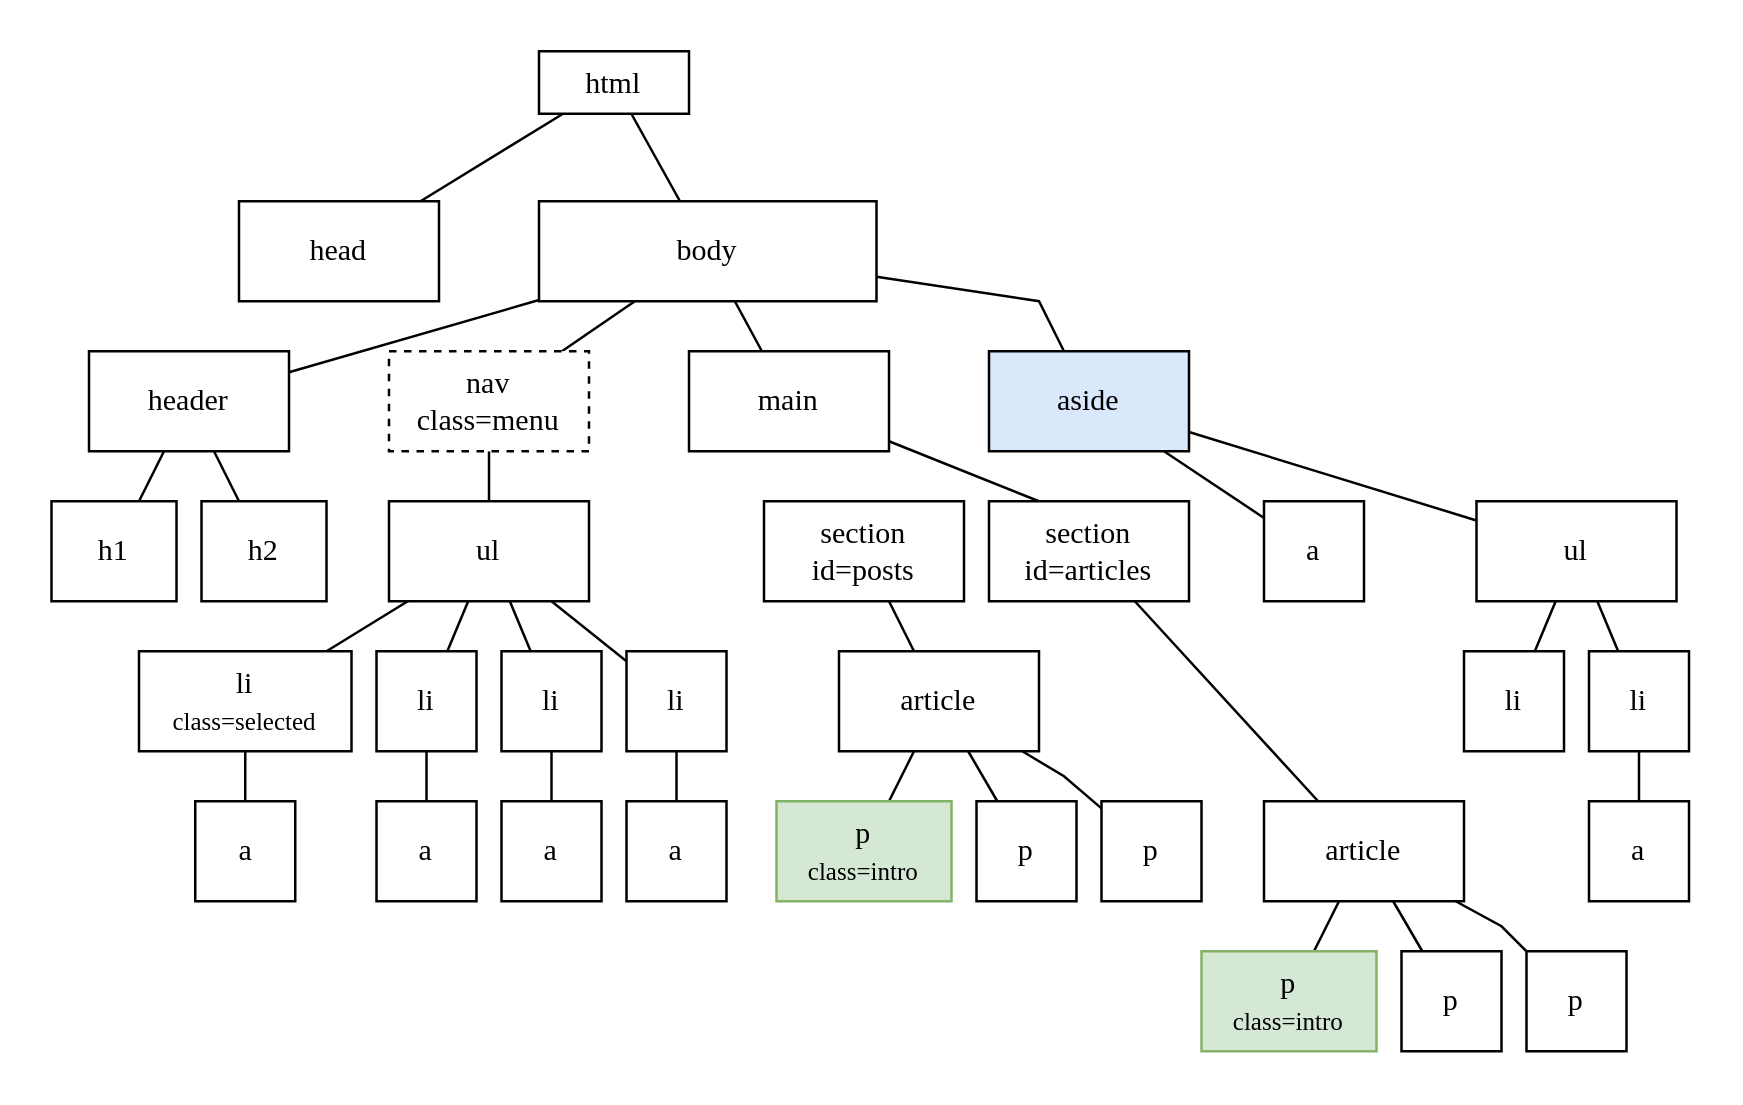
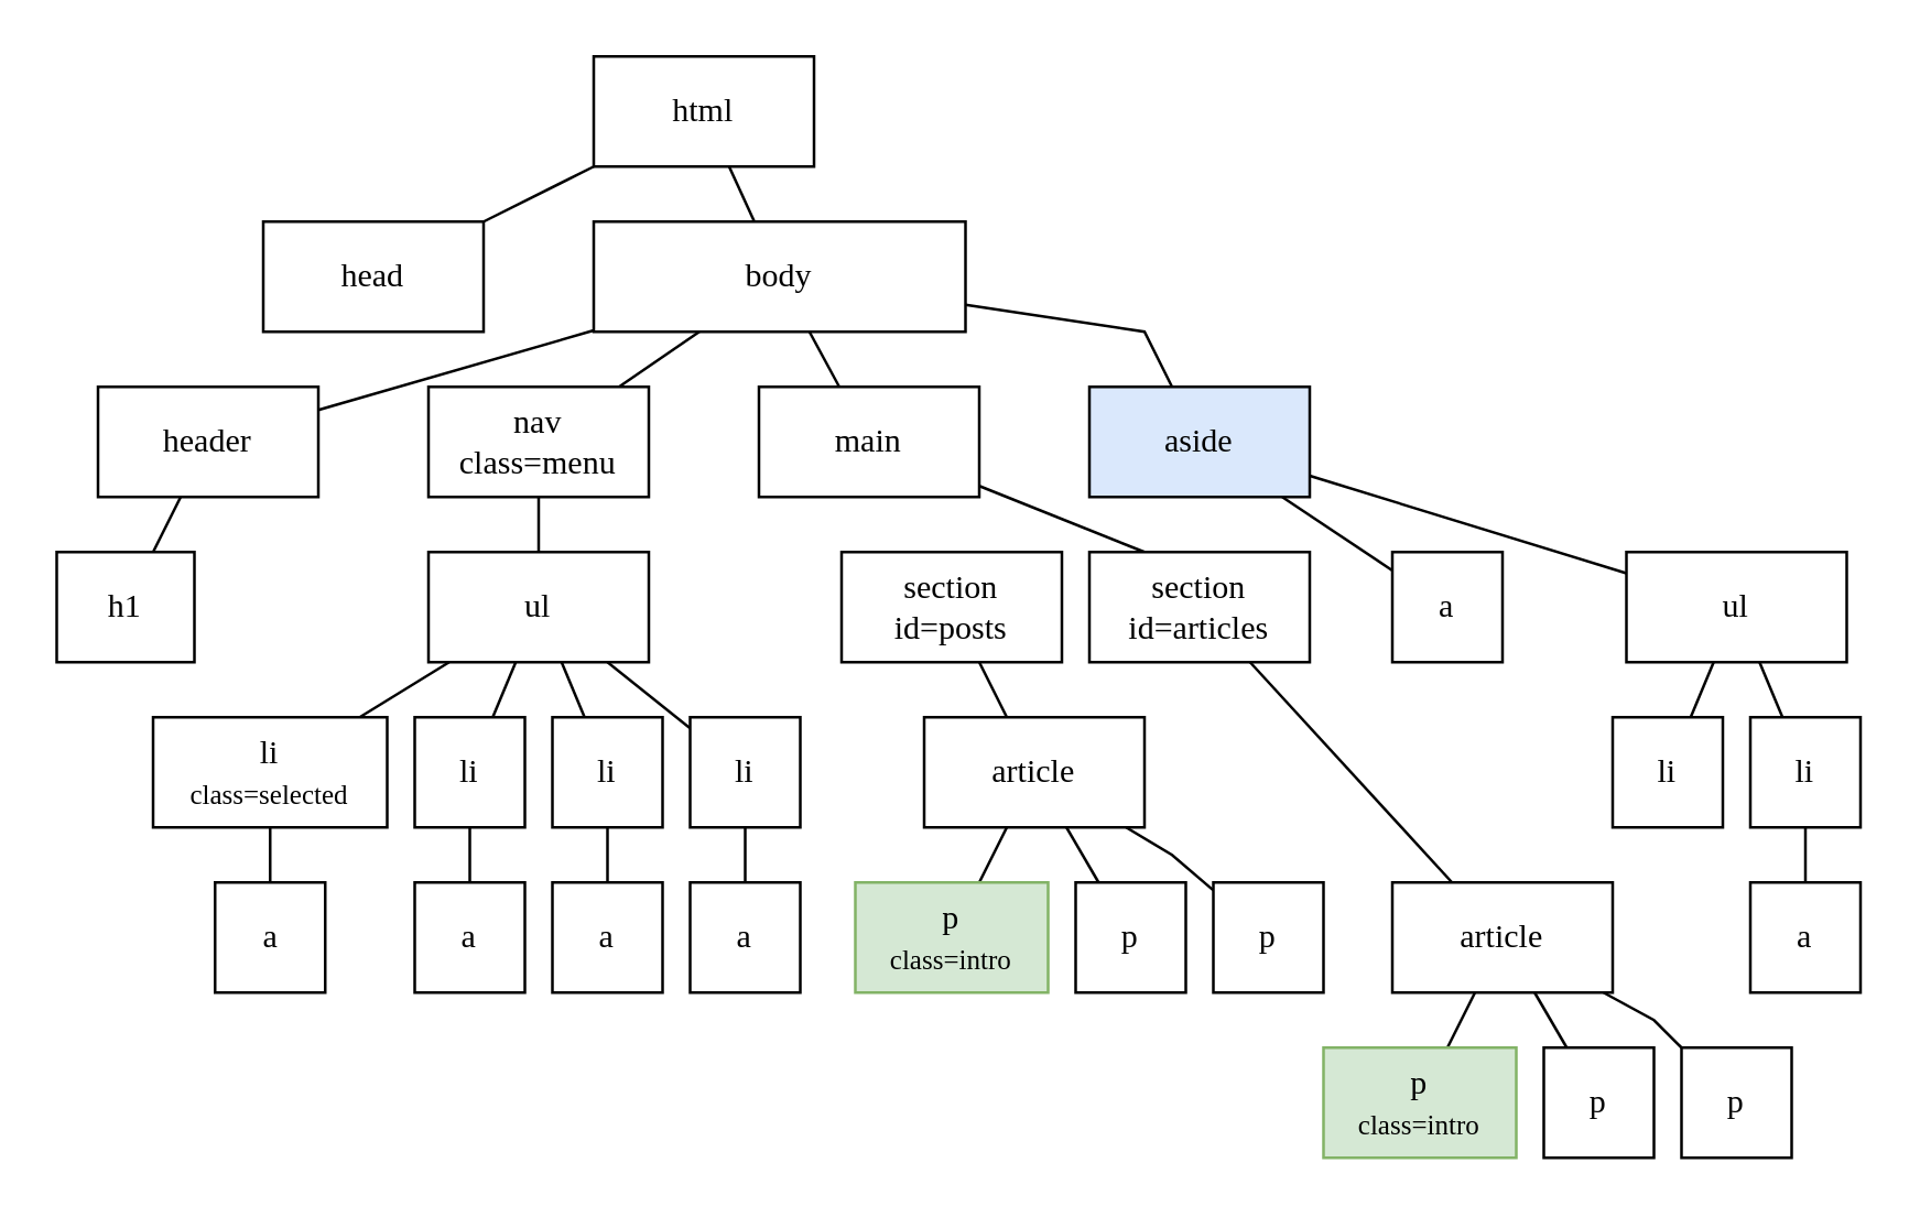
- <mxCell id="4" value="html" style="rounded=0;whiteSpace=wrap;html=1;fontFamily=Poppins;fontSource=https%3A%2F%2Ffonts.googleapis.com%2Fcss%3Ffamily%3DPoppins;" vertex="1" parent="1"><mxGeometry x="215" y="20" width="60" height="25" as="geometry" /></mxCell>
+ <mxCell id="4" value="html" style="rounded=0;whiteSpace=wrap;html=1;fontFamily=Poppins;fontSource=https%3A%2F%2Ffonts.googleapis.com%2Fcss%3Ffamily%3DPoppins;" vertex="1" parent="1"><mxGeometry x="215" y="20" width="80" height="40" as="geometry" /></mxCell>
- <mxCell id="15" value="nav&lt;br&gt;class=menu" style="rounded=0;whiteSpace=wrap;html=1;fontFamily=Poppins;fontSource=https%3A%2F%2Ffonts.googleapis.com%2Fcss%3Ffamily%3DPoppins;dashed=1;" vertex="1" parent="1"><mxGeometry x="155" y="140" width="80" height="40" as="geometry" /></mxCell>
+ <mxCell id="15" value="nav&lt;br&gt;class=menu" style="rounded=0;whiteSpace=wrap;html=1;fontFamily=Poppins;fontSource=https%3A%2F%2Ffonts.googleapis.com%2Fcss%3Ffamily%3DPoppins;" vertex="1" parent="1"><mxGeometry x="155" y="140" width="80" height="40" as="geometry" /></mxCell>
- <mxCell id="12" style="edgeStyle=none;rounded=0;orthogonalLoop=1;jettySize=auto;html=1;endArrow=none;endFill=0;fontFamily=Poppins;fontSource=https%3A%2F%2Ffonts.googleapis.com%2Fcss%3Ffamily%3DPoppins;" edge="1" parent="1" source="13" target="63"><mxGeometry relative="1" as="geometry"><mxPoint x="95" y="180" as="sourcePoint" /></mxGeometry></mxCell>
- <mxCell id="63" value="h2" style="rounded=0;whiteSpace=wrap;html=1;fontFamily=Poppins;fontSource=https%3A%2F%2Ffonts.googleapis.com%2Fcss%3Ffamily%3DPoppins;" vertex="1" parent="1"><mxGeometry x="80" y="200" width="50" height="40" as="geometry" /></mxCell>
